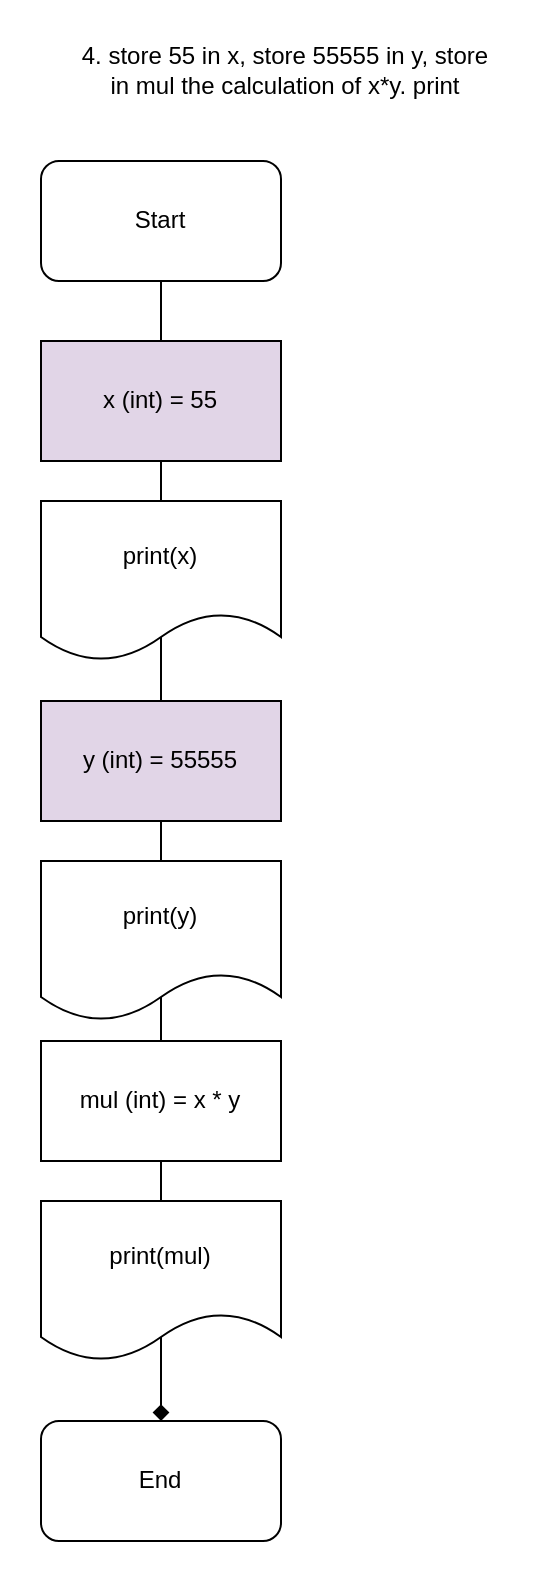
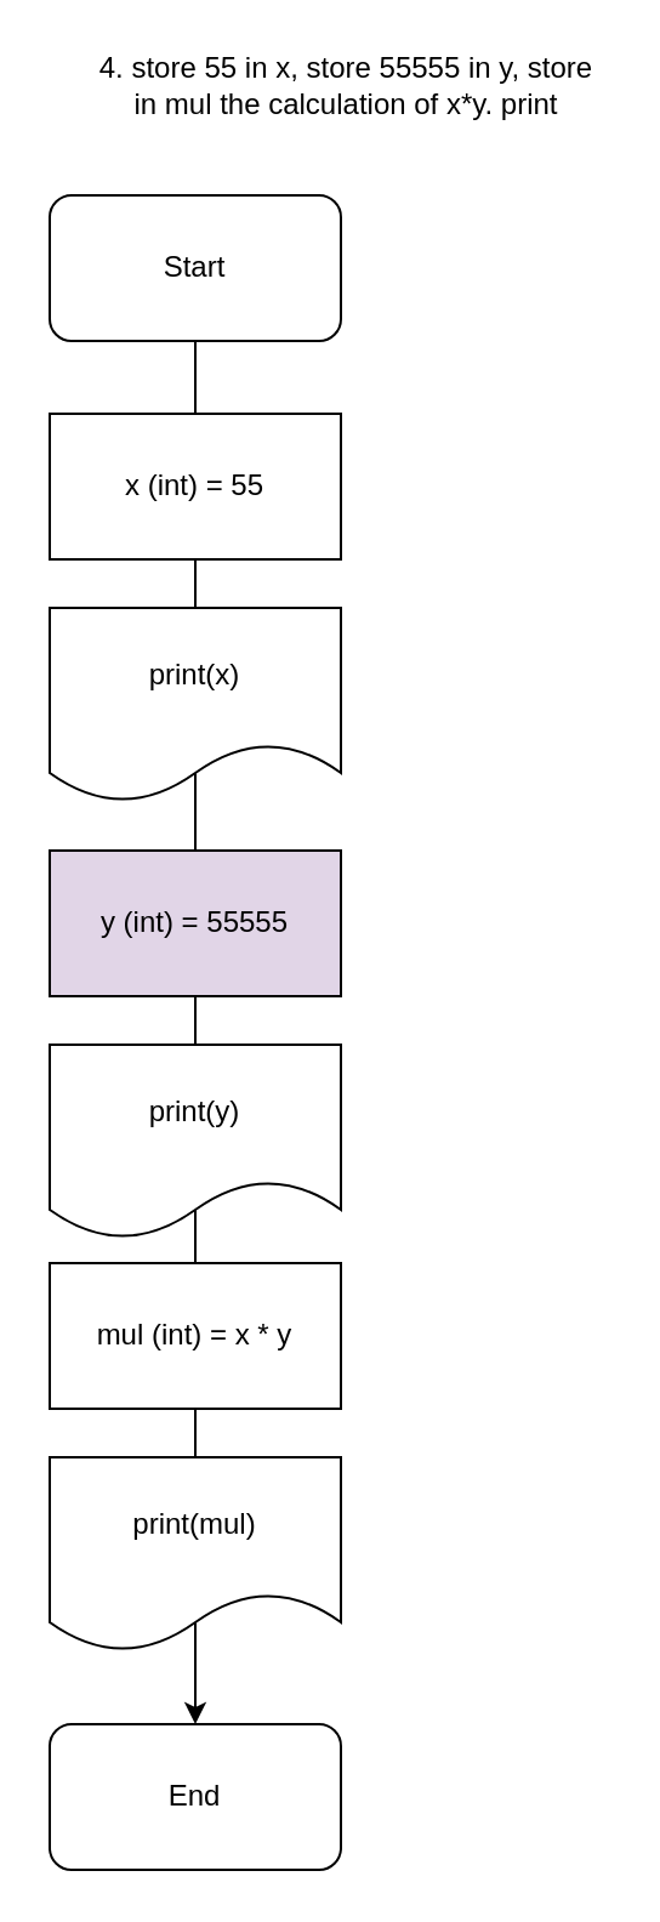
- <mxCell id="6" value="x (int) = 55" style="rounded=0;whiteSpace=wrap;html=1;fillColor=#e1d5e7;" vertex="1" parent="1"><mxGeometry x="20" y="170" width="120" height="60" as="geometry" /></mxCell>
+ <mxCell id="6" value="x (int) = 55" style="rounded=0;whiteSpace=wrap;html=1;" vertex="1" parent="1"><mxGeometry x="20" y="170" width="120" height="60" as="geometry" /></mxCell>
- <mxCell id="2" style="edgeStyle=orthogonalEdgeStyle;rounded=0;orthogonalLoop=1;jettySize=auto;html=1;entryX=0.5;entryY=0;entryDx=0;entryDy=0;endArrow=diamond;" edge="1" parent="1" source="3" target="4"><mxGeometry relative="1" as="geometry" /></mxCell>
+ <mxCell id="2" style="edgeStyle=orthogonalEdgeStyle;rounded=0;orthogonalLoop=1;jettySize=auto;html=1;entryX=0.5;entryY=0;entryDx=0;entryDy=0;" edge="1" parent="1" source="3" target="4"><mxGeometry relative="1" as="geometry" /></mxCell>
